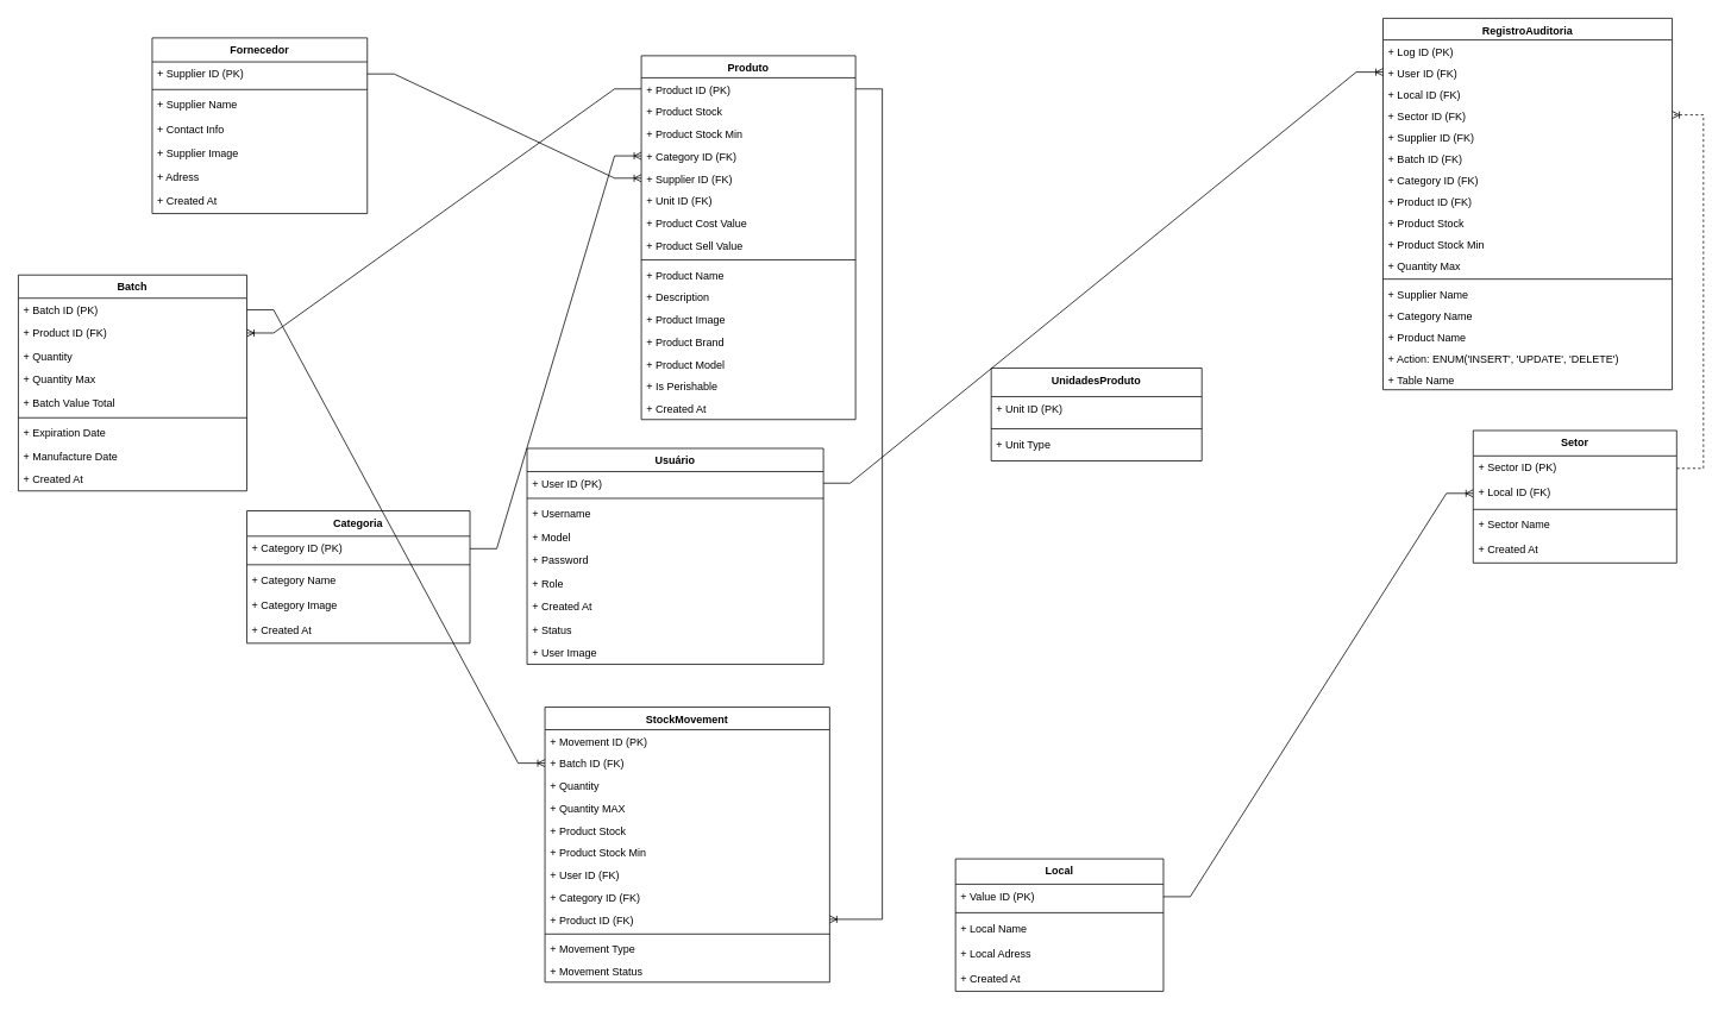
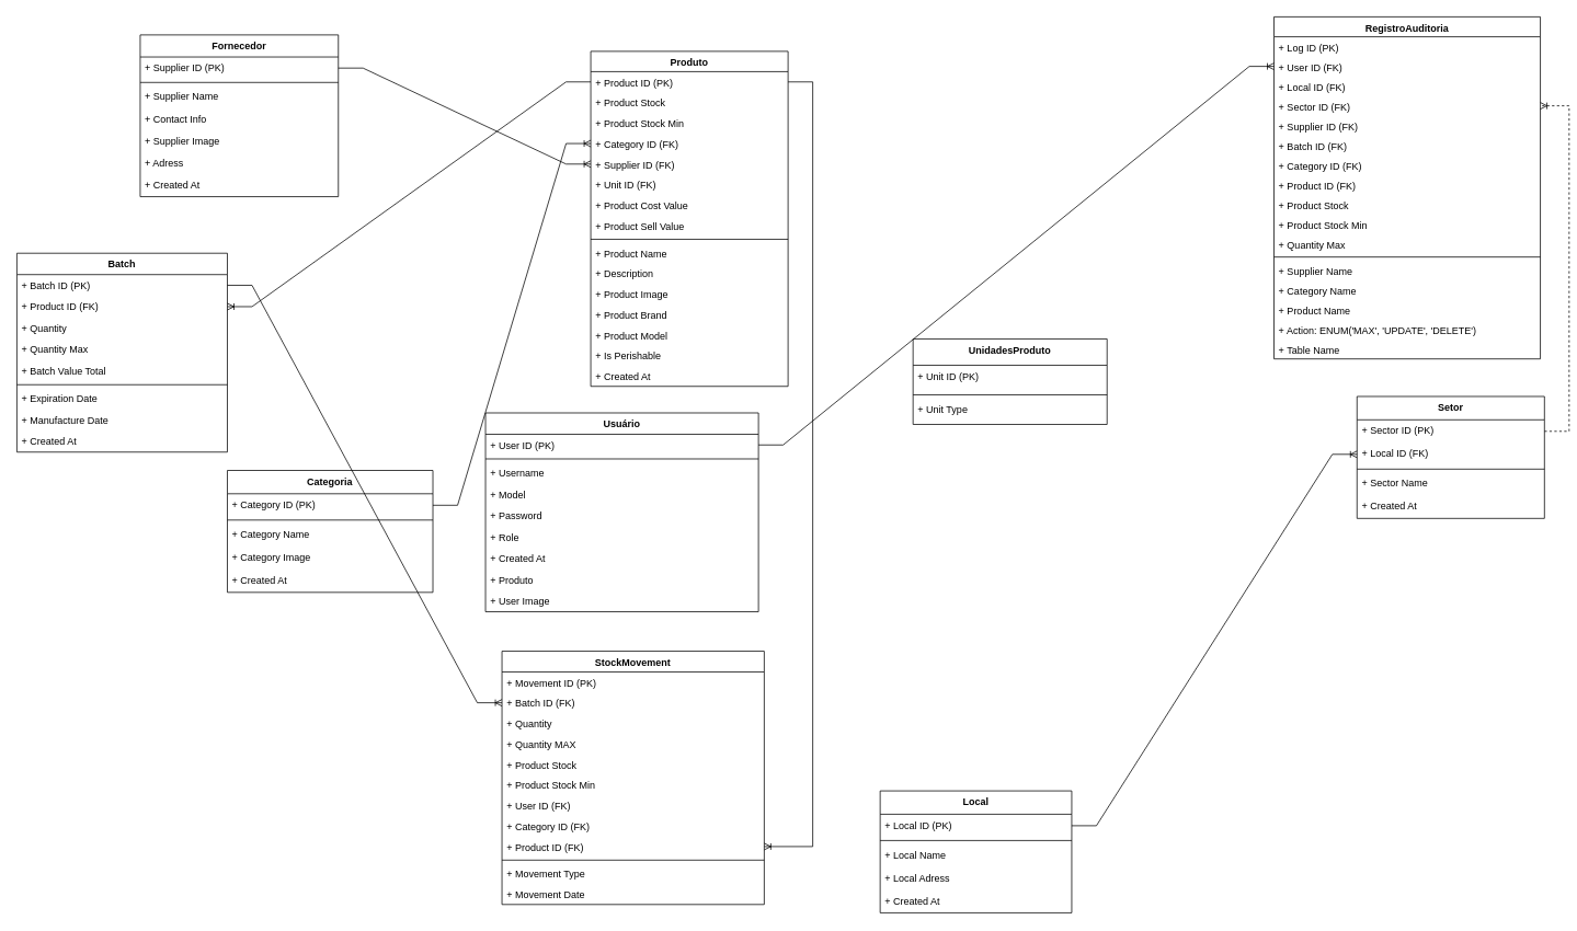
- <mxCell id="85" value="+ Action: ENUM('INSERT', 'UPDATE', 'DELETE')" style="text;strokeColor=none;fillColor=none;align=left;verticalAlign=top;spacingLeft=4;spacingRight=4;overflow=hidden;rotatable=0;points=[[0,0.5],[1,0.5]];portConstraint=eastwest;" vertex="1" parent="69"><mxGeometry y="368.286" width="324" height="24" as="geometry" /></mxCell>
+ <mxCell id="85" value="+ Action: ENUM('MAX', 'UPDATE', 'DELETE')" style="text;strokeColor=none;fillColor=none;align=left;verticalAlign=top;spacingLeft=4;spacingRight=4;overflow=hidden;rotatable=0;points=[[0,0.5],[1,0.5]];portConstraint=eastwest;" vertex="1" parent="69"><mxGeometry y="368.286" width="324" height="24" as="geometry" /></mxCell>
- <mxCell id="67" value="+ Status" style="text;strokeColor=none;fillColor=none;align=left;verticalAlign=top;spacingLeft=4;spacingRight=4;overflow=hidden;rotatable=0;points=[[0,0.5],[1,0.5]];portConstraint=eastwest;" vertex="1" parent="59"><mxGeometry y="190" width="332" height="26" as="geometry" /></mxCell>
+ <mxCell id="67" value="+ Produto" style="text;strokeColor=none;fillColor=none;align=left;verticalAlign=top;spacingLeft=4;spacingRight=4;overflow=hidden;rotatable=0;points=[[0,0.5],[1,0.5]];portConstraint=eastwest;" vertex="1" parent="59"><mxGeometry y="190" width="332" height="26" as="geometry" /></mxCell>
- <mxCell id="48" value="+ Value ID (PK)" style="text;strokeColor=none;fillColor=none;align=left;verticalAlign=top;spacingLeft=4;spacingRight=4;overflow=hidden;rotatable=0;points=[[0,0.5],[1,0.5]];portConstraint=eastwest;" vertex="1" parent="47"><mxGeometry y="28.4" width="233" height="28" as="geometry" /></mxCell>
+ <mxCell id="48" value="+ Local ID (PK)" style="text;strokeColor=none;fillColor=none;align=left;verticalAlign=top;spacingLeft=4;spacingRight=4;overflow=hidden;rotatable=0;points=[[0,0.5],[1,0.5]];portConstraint=eastwest;" vertex="1" parent="47"><mxGeometry y="28.4" width="233" height="28" as="geometry" /></mxCell>
- <mxCell id="99" value="+ Movement Status" style="text;strokeColor=none;fillColor=none;align=left;verticalAlign=top;spacingLeft=4;spacingRight=4;overflow=hidden;rotatable=0;points=[[0,0.5],[1,0.5]];portConstraint=eastwest;" vertex="1" parent="87"><mxGeometry y="283.25" width="319" height="25" as="geometry" /></mxCell>
+ <mxCell id="99" value="+ Movement Date" style="text;strokeColor=none;fillColor=none;align=left;verticalAlign=top;spacingLeft=4;spacingRight=4;overflow=hidden;rotatable=0;points=[[0,0.5],[1,0.5]];portConstraint=eastwest;" vertex="1" parent="87"><mxGeometry y="283.25" width="319" height="25" as="geometry" /></mxCell>
